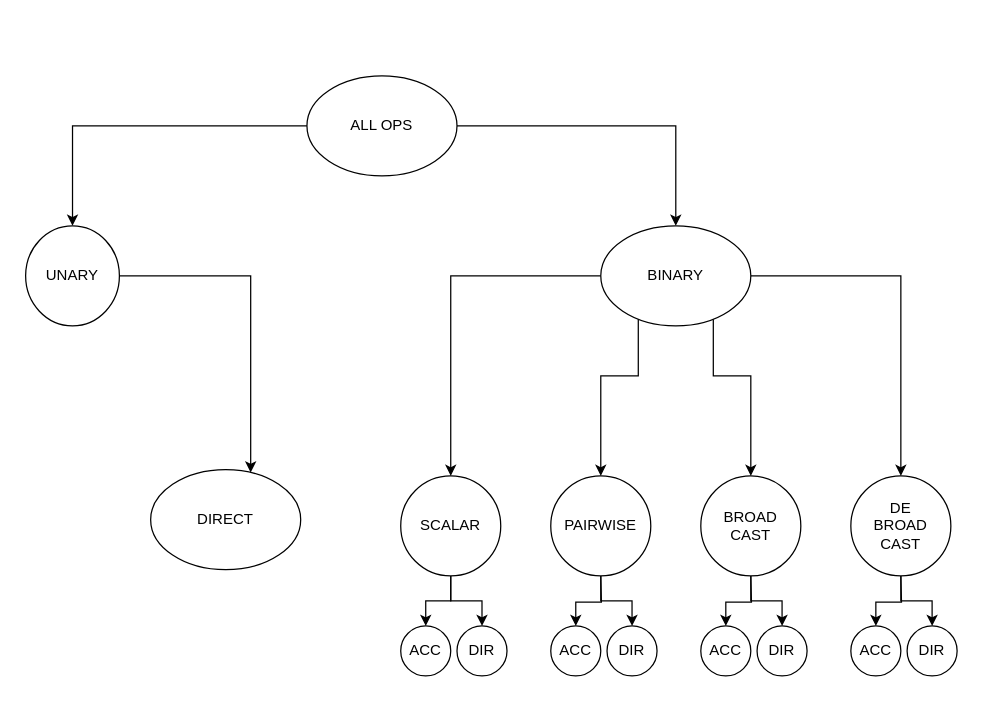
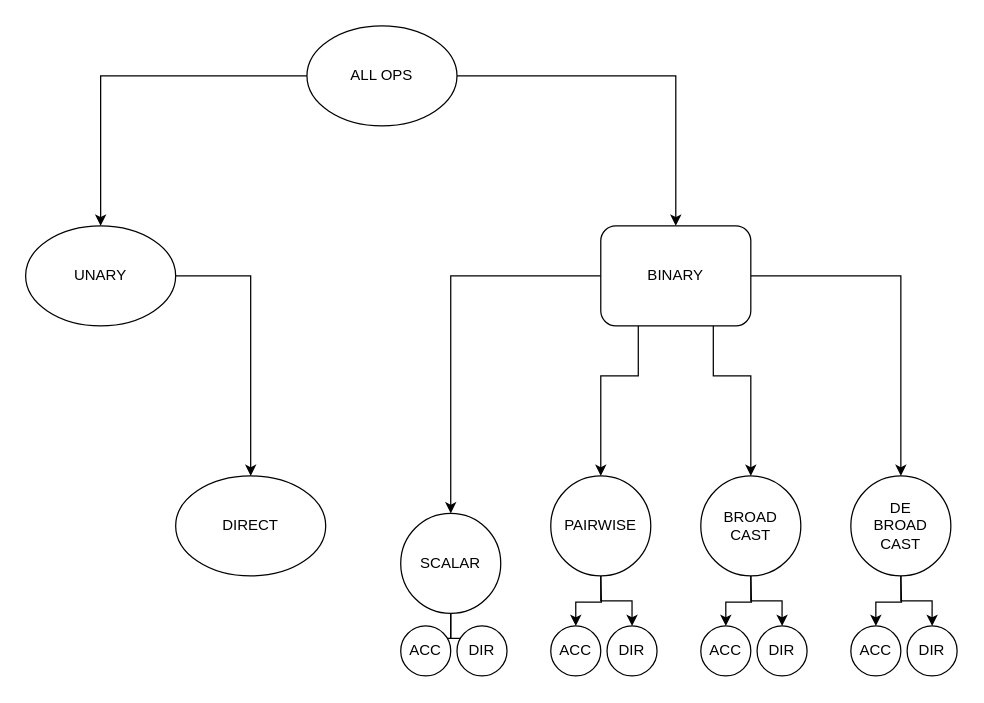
- <mxCell id="4" value="ALL OPS" style="ellipse;whiteSpace=wrap;html=1;" vertex="1" parent="1"><mxGeometry x="245" y="60" width="120" height="80" as="geometry" /></mxCell>
+ <mxCell id="4" value="ALL OPS" style="ellipse;whiteSpace=wrap;html=1;" vertex="1" parent="1"><mxGeometry x="245" y="20" width="120" height="80" as="geometry" /></mxCell>
- <mxCell id="6" value="UNARY" style="ellipse;whiteSpace=wrap;html=1;" vertex="1" parent="1"><mxGeometry x="20" y="180" width="75" height="80" as="geometry" /></mxCell>
+ <mxCell id="6" value="UNARY" style="ellipse;whiteSpace=wrap;html=1;" vertex="1" parent="1"><mxGeometry x="20" y="180" width="120" height="80" as="geometry" /></mxCell>
- <mxCell id="11" value="BINARY" style="ellipse;whiteSpace=wrap;html=1;" vertex="1" parent="1"><mxGeometry x="480" y="180" width="120" height="80" as="geometry" /></mxCell>
+ <mxCell id="11" value="BINARY" style="whiteSpace=wrap;html=1;rounded=1;" vertex="1" parent="1"><mxGeometry x="480" y="180" width="120" height="80" as="geometry" /></mxCell>
- <mxCell id="12" value="DIRECT" style="ellipse;whiteSpace=wrap;html=1;" vertex="1" parent="1"><mxGeometry x="120" y="375" width="120" height="80" as="geometry" /></mxCell>
+ <mxCell id="12" value="DIRECT" style="ellipse;whiteSpace=wrap;html=1;" vertex="1" parent="1"><mxGeometry x="140" y="380" width="120" height="80" as="geometry" /></mxCell>
- <mxCell id="16" value="SCALAR" style="ellipse;whiteSpace=wrap;html=1;" vertex="1" parent="1"><mxGeometry x="320" y="380" width="80" height="80" as="geometry" /></mxCell>
+ <mxCell id="16" value="SCALAR" style="ellipse;whiteSpace=wrap;html=1;" vertex="1" parent="1"><mxGeometry x="320" y="410" width="80" height="80" as="geometry" /></mxCell>
